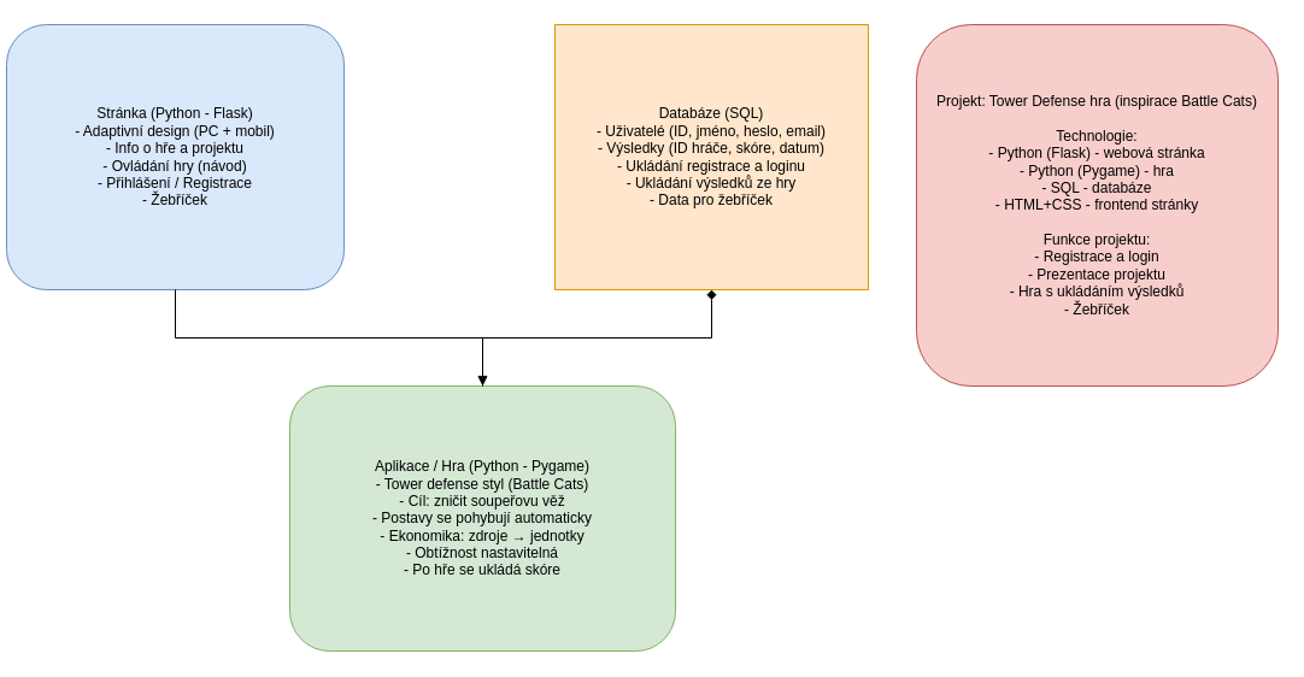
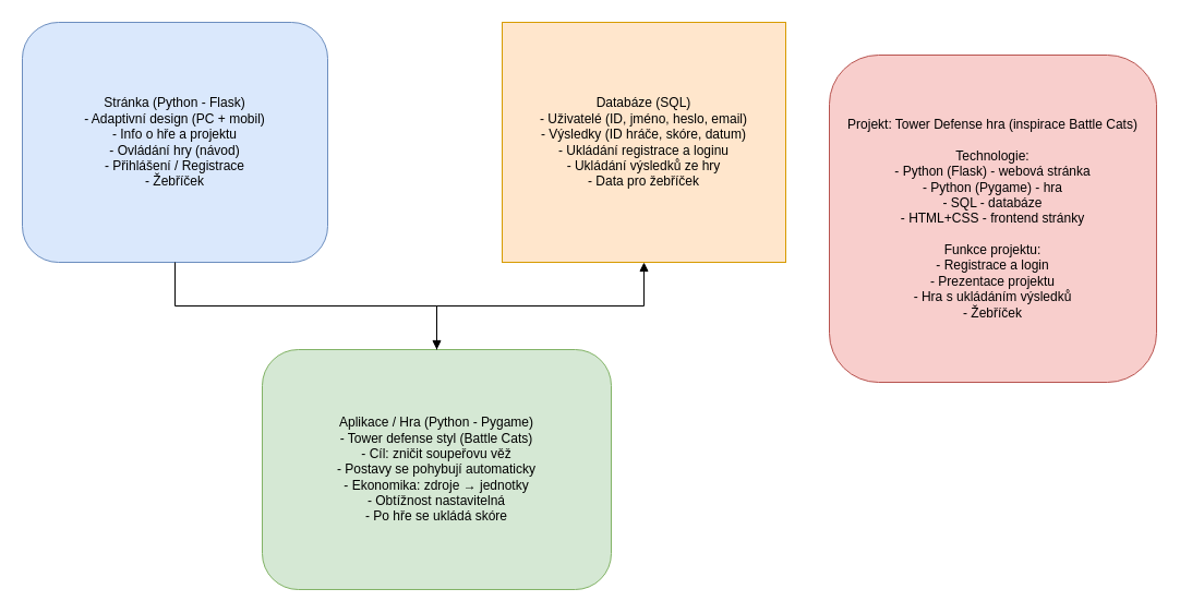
- <mxCell id="2" value="Stránka (Python - Flask)&#10;- Adaptivní design (PC + mobil)&#10;- Info o hře a projektu&#10;- Ovládání hry (návod)&#10;- Přihlášení / Registrace&#10;- Žebříček" style="shape=rectangle;rounded=1;whiteSpace=wrap;html=1;fillColor=#dae8fc;strokeColor=#6c8ebf;" vertex="1" parent="1"><mxGeometry x="5" y="20" width="280" height="220" as="geometry" /></mxCell>
+ <mxCell id="2" value="Stránka (Python - Flask)&#10;- Adaptivní design (PC + mobil)&#10;- Info o hře a projektu&#10;- Ovládání hry (návod)&#10;- Přihlášení / Registrace&#10;- Žebříček" style="shape=rectangle;rounded=1;whiteSpace=wrap;html=1;fillColor=#dae8fc;strokeColor=#6c8ebf;" vertex="1" parent="1"><mxGeometry x="20" y="20" width="280" height="220" as="geometry" /></mxCell>
- <mxCell id="7" value="Projekt: Tower Defense hra (inspirace Battle Cats)&#10;&#10;Technologie:&#10;- Python (Flask) - webová stránka&#10;- Python (Pygame) - hra&#10;- SQL - databáze&#10;- HTML+CSS - frontend stránky&#10;&#10;Funkce projektu:&#10;- Registrace a login&#10;- Prezentace projektu&#10;- Hra s ukládáním výsledků&#10;- Žebříček" style="shape=rectangle;rounded=1;whiteSpace=wrap;html=1;fillColor=#f8cecc;strokeColor=#b85450;" vertex="1" parent="1"><mxGeometry x="760" y="20" width="300" height="300" as="geometry" /></mxCell>
+ <mxCell id="7" value="Projekt: Tower Defense hra (inspirace Battle Cats)&#10;&#10;Technologie:&#10;- Python (Flask) - webová stránka&#10;- Python (Pygame) - hra&#10;- SQL - databáze&#10;- HTML+CSS - frontend stránky&#10;&#10;Funkce projektu:&#10;- Registrace a login&#10;- Prezentace projektu&#10;- Hra s ukládáním výsledků&#10;- Žebříček" style="shape=rectangle;rounded=1;whiteSpace=wrap;html=1;fillColor=#f8cecc;strokeColor=#b85450;" vertex="1" parent="1"><mxGeometry x="760" y="50" width="300" height="300" as="geometry" /></mxCell>
- <mxCell id="5" style="edgeStyle=orthogonalEdgeStyle;rounded=0;orthogonalLoop=1;jettySize=auto;html=1;endArrow=diamond;endFill=1;" edge="1" parent="1" source="4" target="3"><mxGeometry relative="1" as="geometry" /></mxCell>
+ <mxCell id="5" style="edgeStyle=orthogonalEdgeStyle;rounded=0;orthogonalLoop=1;jettySize=auto;html=1;endArrow=block;endFill=1;" edge="1" parent="1" source="4" target="3"><mxGeometry relative="1" as="geometry" /></mxCell>
